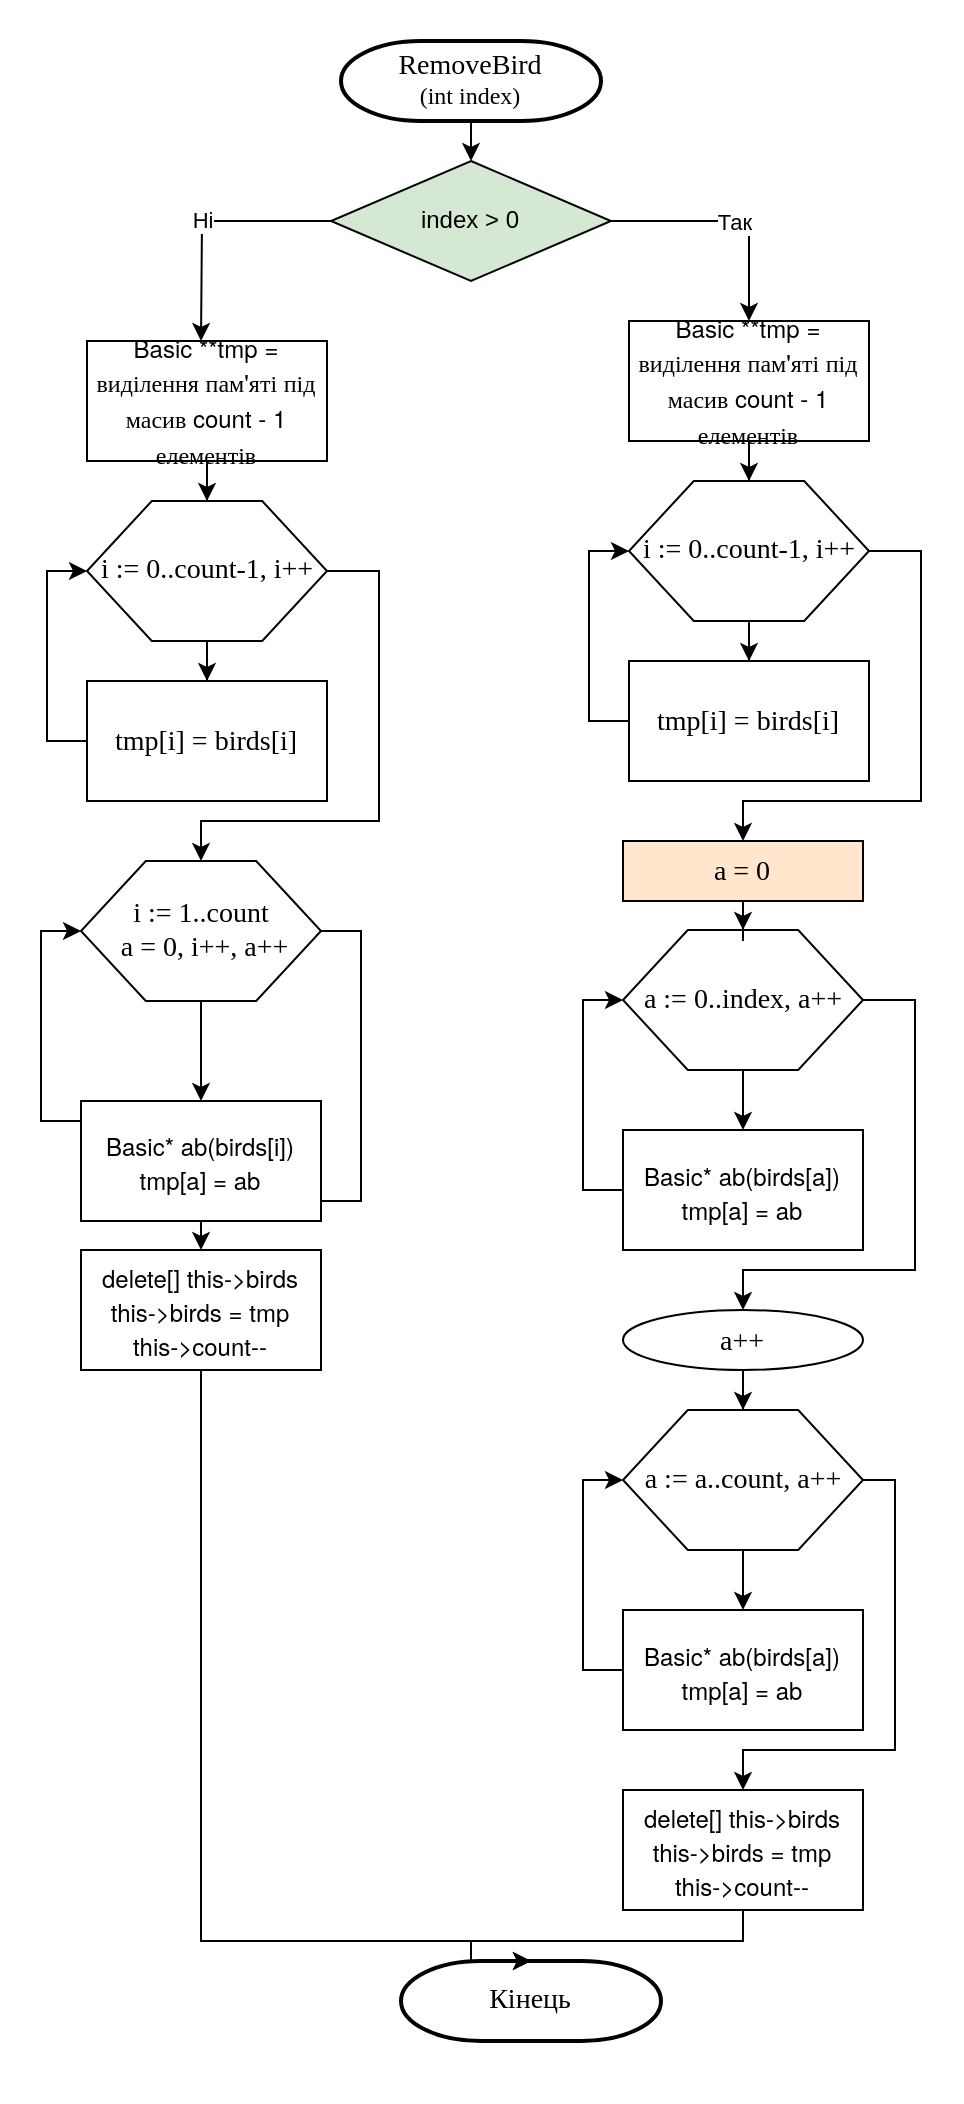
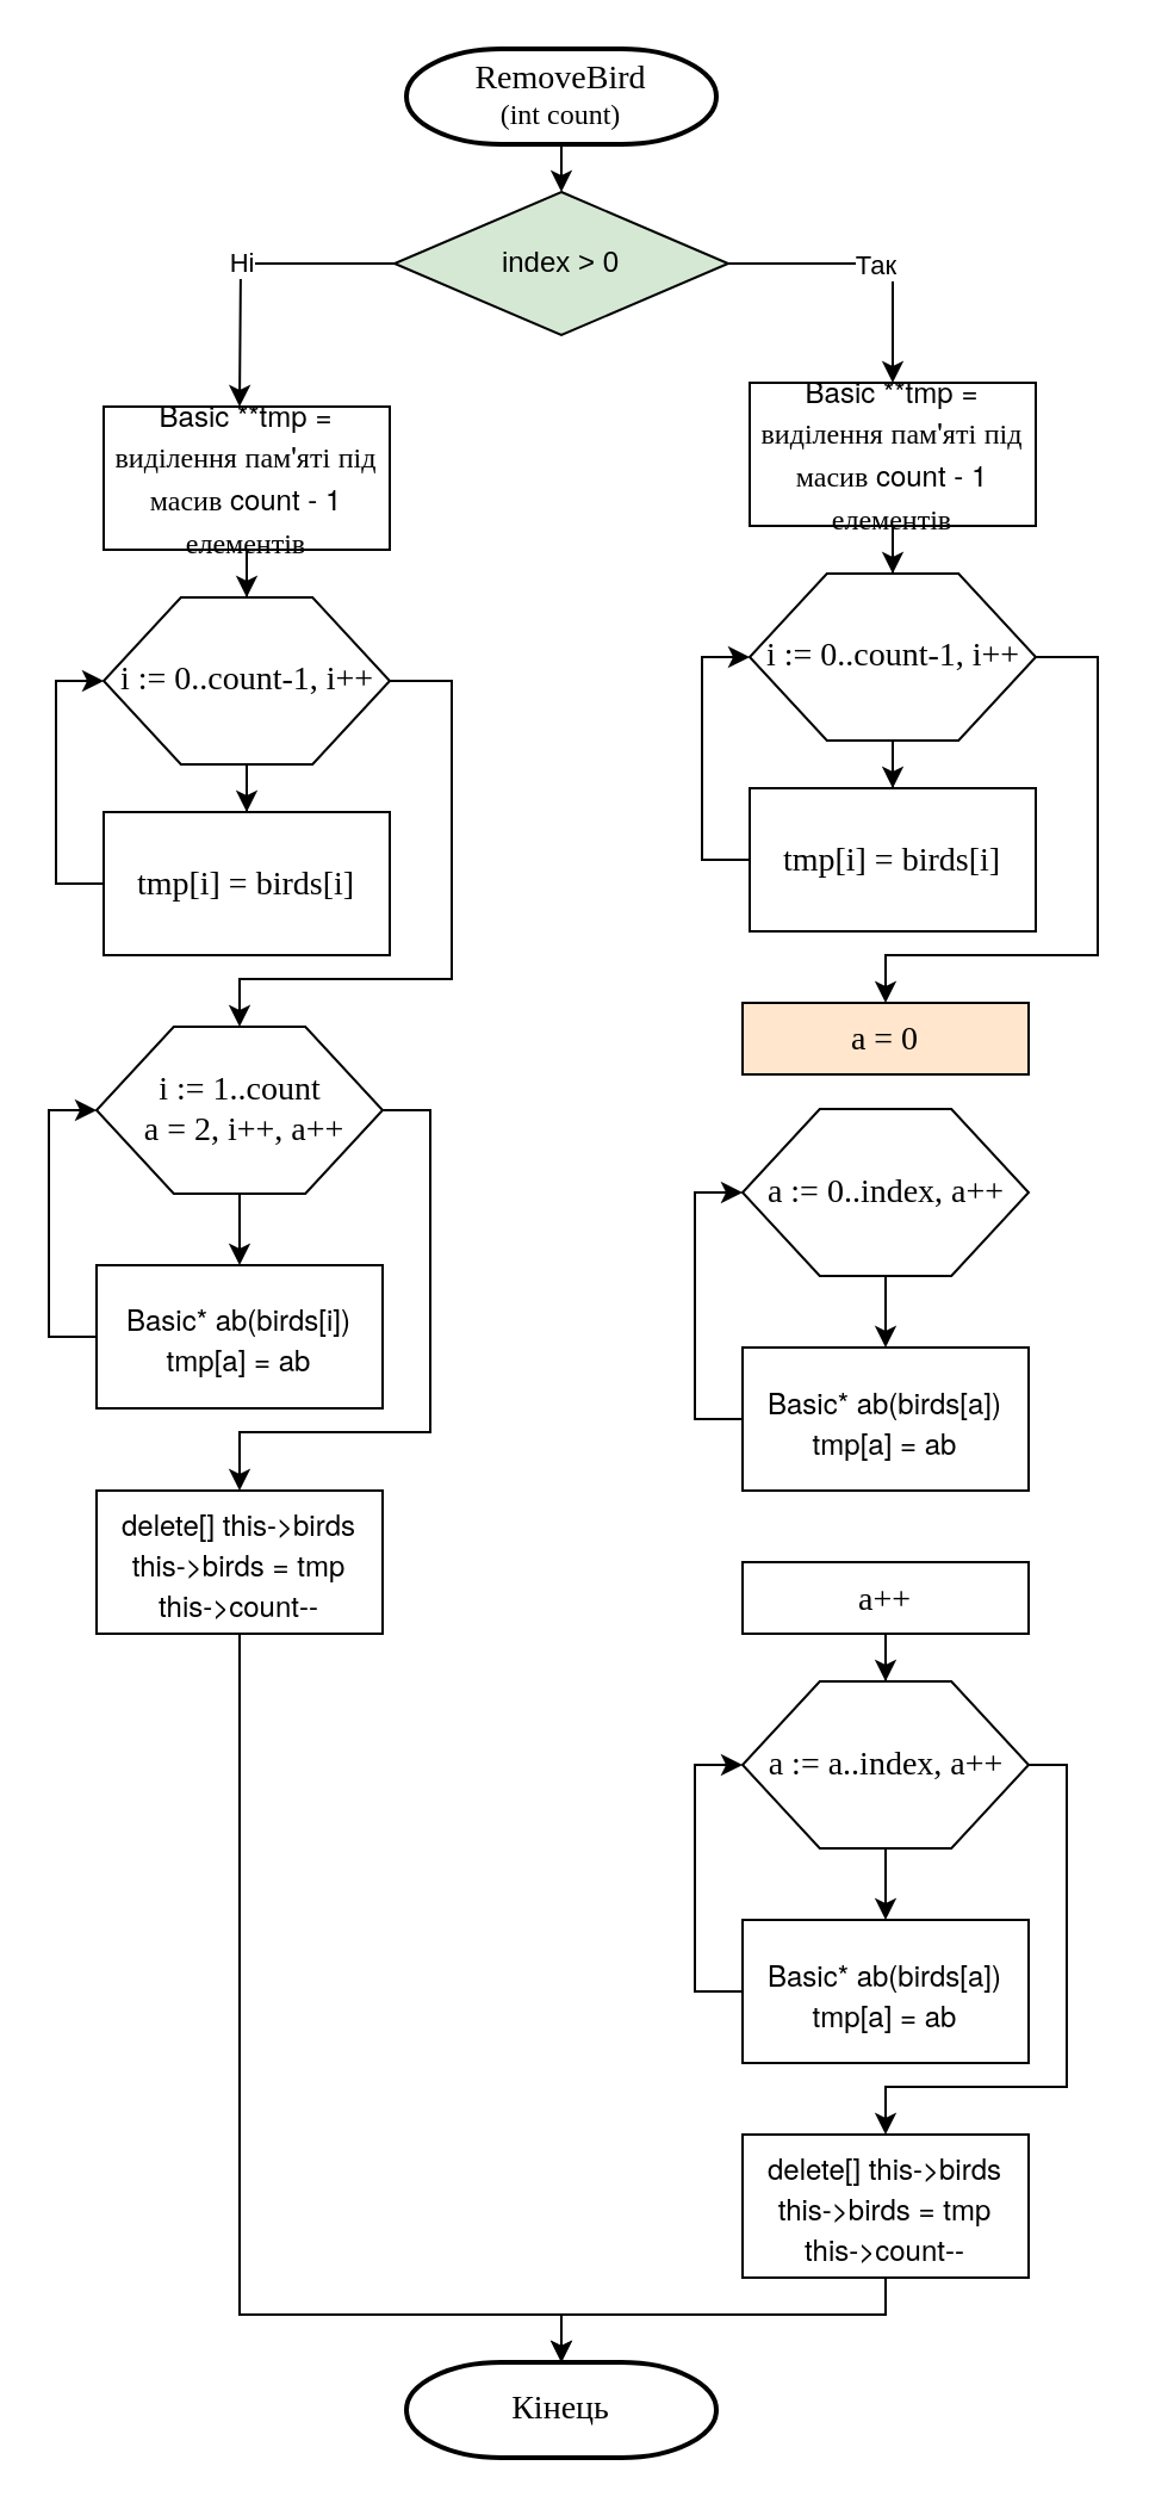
- <mxCell id="3" value="&lt;font face=&quot;Times New Roman&quot;&gt;&lt;span style=&quot;font-size: 14px&quot;&gt;RemoveBird&lt;br&gt;&lt;/span&gt;&lt;/font&gt;&lt;p style=&quot;margin: 0px ; font-stretch: normal ; line-height: normal&quot;&gt;&lt;font face=&quot;Times New Roman&quot;&gt;(int&amp;nbsp;index)&lt;/font&gt;&lt;/p&gt;" style="strokeWidth=2;html=1;shape=mxgraph.flowchart.terminator;whiteSpace=wrap;" vertex="1" parent="1"><mxGeometry x="170" y="20" width="130" height="40" as="geometry" /></mxCell>
+ <mxCell id="3" value="&lt;font face=&quot;Times New Roman&quot;&gt;&lt;span style=&quot;font-size: 14px&quot;&gt;RemoveBird&lt;br&gt;&lt;/span&gt;&lt;/font&gt;&lt;p style=&quot;margin: 0px ; font-stretch: normal ; line-height: normal&quot;&gt;&lt;font face=&quot;Times New Roman&quot;&gt;(int&amp;nbsp;count)&lt;/font&gt;&lt;/p&gt;" style="strokeWidth=2;html=1;shape=mxgraph.flowchart.terminator;whiteSpace=wrap;" vertex="1" parent="1"><mxGeometry x="170" y="20" width="130" height="40" as="geometry" /></mxCell>
- <mxCell id="40" value="i := 1..count&lt;br&gt;&amp;nbsp;a = 0, i++, a++" style="verticalLabelPosition=middle;verticalAlign=middle;html=1;shape=hexagon;perimeter=hexagonPerimeter2;arcSize=6;size=0.27;strokeWidth=1;fontFamily=Times New Roman;fontSize=14;align=center;labelPosition=center;" vertex="1" parent="1"><mxGeometry x="40" y="430" width="120" height="70" as="geometry" /></mxCell>
+ <mxCell id="40" value="i := 1..count&lt;br&gt;&amp;nbsp;a = 2, i++, a++" style="verticalLabelPosition=middle;verticalAlign=middle;html=1;shape=hexagon;perimeter=hexagonPerimeter2;arcSize=6;size=0.27;strokeWidth=1;fontFamily=Times New Roman;fontSize=14;align=center;labelPosition=center;" vertex="1" parent="1"><mxGeometry x="40" y="430" width="120" height="70" as="geometry" /></mxCell>
- <mxCell id="22" style="edgeStyle=orthogonalEdgeStyle;rounded=0;orthogonalLoop=1;jettySize=auto;html=1;entryX=0.5;entryY=0;entryDx=0;entryDy=0;" edge="1" parent="1" source="23" target="17"><mxGeometry relative="1" as="geometry" /></mxCell>
- <mxCell id="42" value="&lt;p style=&quot;margin: 0px ; font-stretch: normal ; line-height: normal ; font-family: &amp;#34;helvetica neue&amp;#34;&quot;&gt;Basic* ab(birds[i])&lt;/p&gt;&lt;p style=&quot;margin: 0px ; font-stretch: normal ; line-height: normal ; font-family: &amp;#34;helvetica neue&amp;#34;&quot;&gt;tmp[a] = ab&lt;/p&gt;" style="rounded=0;whiteSpace=wrap;html=1;" vertex="1" parent="1"><mxGeometry x="40" y="550" width="120" height="60" as="geometry" /></mxCell>
+ <mxCell id="42" value="&lt;p style=&quot;margin: 0px ; font-stretch: normal ; line-height: normal ; font-family: &amp;#34;helvetica neue&amp;#34;&quot;&gt;Basic* ab(birds[i])&lt;/p&gt;&lt;p style=&quot;margin: 0px ; font-stretch: normal ; line-height: normal ; font-family: &amp;#34;helvetica neue&amp;#34;&quot;&gt;tmp[a] = ab&lt;/p&gt;" style="rounded=0;whiteSpace=wrap;html=1;" vertex="1" parent="1"><mxGeometry x="40" y="530" width="120" height="60" as="geometry" /></mxCell>
- <mxCell id="16" style="edgeStyle=orthogonalEdgeStyle;rounded=0;orthogonalLoop=1;jettySize=auto;html=1;" edge="1" parent="1" source="17" target="27"><mxGeometry relative="1" as="geometry"><Array as="points"><mxPoint x="457" y="499.5" /><mxPoint x="457" y="634.5" /><mxPoint x="371" y="634.5" /></Array></mxGeometry></mxCell>
- <mxCell id="27" value="&lt;p style=&quot;margin: 0px ; font-stretch: normal ; line-height: normal&quot;&gt;&lt;font face=&quot;Times New Roman&quot; style=&quot;font-size: 14px&quot;&gt;а++&lt;/font&gt;&lt;/p&gt;" style="ellipse;whiteSpace=wrap;html=1;" vertex="1" parent="1"><mxGeometry x="311" y="654.5" width="120" height="30" as="geometry" /></mxCell>
+ <mxCell id="27" value="&lt;p style=&quot;margin: 0px ; font-stretch: normal ; line-height: normal&quot;&gt;&lt;font face=&quot;Times New Roman&quot; style=&quot;font-size: 14px&quot;&gt;а++&lt;/font&gt;&lt;/p&gt;" style="rounded=0;whiteSpace=wrap;html=1;" vertex="1" parent="1"><mxGeometry x="311" y="654.5" width="120" height="30" as="geometry" /></mxCell>
- <mxCell id="30" value="a := a..count, a++" style="verticalLabelPosition=middle;verticalAlign=middle;html=1;shape=hexagon;perimeter=hexagonPerimeter2;arcSize=6;size=0.27;strokeWidth=1;fontFamily=Times New Roman;fontSize=14;align=center;labelPosition=center;" vertex="1" parent="1"><mxGeometry x="311" y="704.5" width="120" height="70" as="geometry" /></mxCell>
+ <mxCell id="30" value="a := a..index, a++" style="verticalLabelPosition=middle;verticalAlign=middle;html=1;shape=hexagon;perimeter=hexagonPerimeter2;arcSize=6;size=0.27;strokeWidth=1;fontFamily=Times New Roman;fontSize=14;align=center;labelPosition=center;" vertex="1" parent="1"><mxGeometry x="311" y="704.5" width="120" height="70" as="geometry" /></mxCell>
- <mxCell id="4" value="&lt;font face=&quot;Times New Roman&quot;&gt;&lt;span style=&quot;font-size: 14px&quot;&gt;Кінець&lt;/span&gt;&lt;/font&gt;" style="strokeWidth=2;html=1;shape=mxgraph.flowchart.terminator;whiteSpace=wrap;" vertex="1" parent="1"><mxGeometry x="200" y="980" width="130" height="40" as="geometry" /></mxCell>
+ <mxCell id="4" value="&lt;font face=&quot;Times New Roman&quot;&gt;&lt;span style=&quot;font-size: 14px&quot;&gt;Кінець&lt;/span&gt;&lt;/font&gt;" style="strokeWidth=2;html=1;shape=mxgraph.flowchart.terminator;whiteSpace=wrap;" vertex="1" parent="1"><mxGeometry x="170" y="990" width="130" height="40" as="geometry" /></mxCell>
